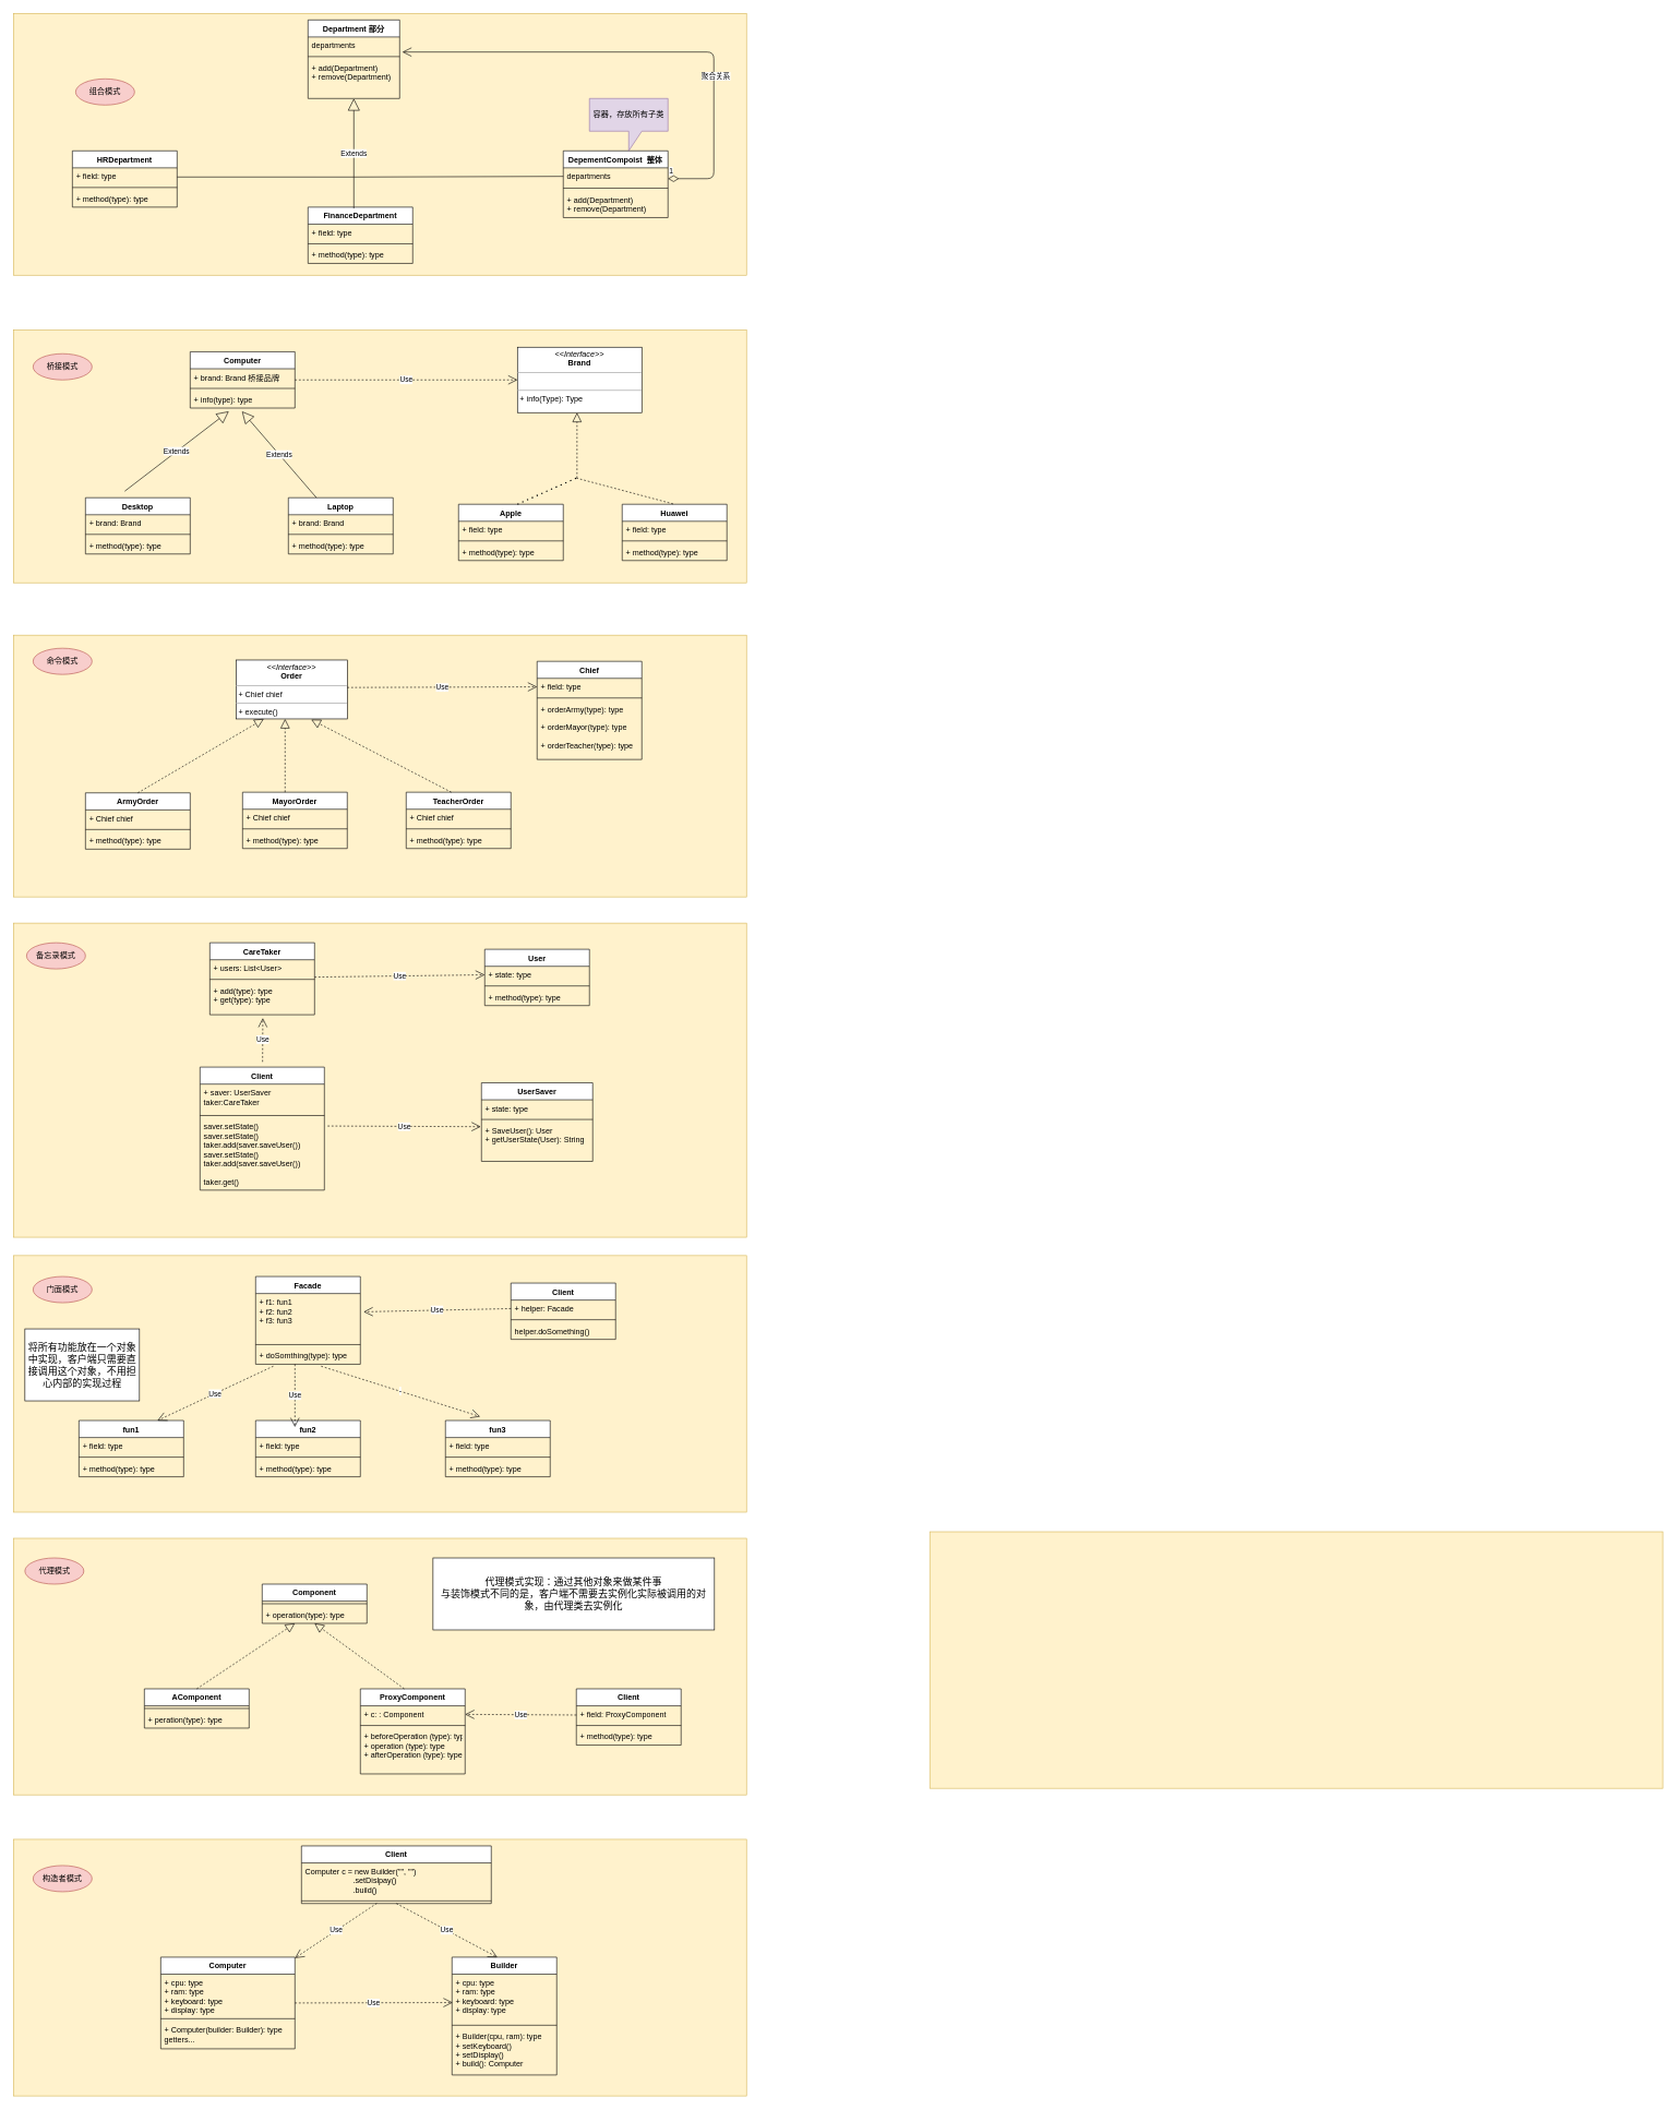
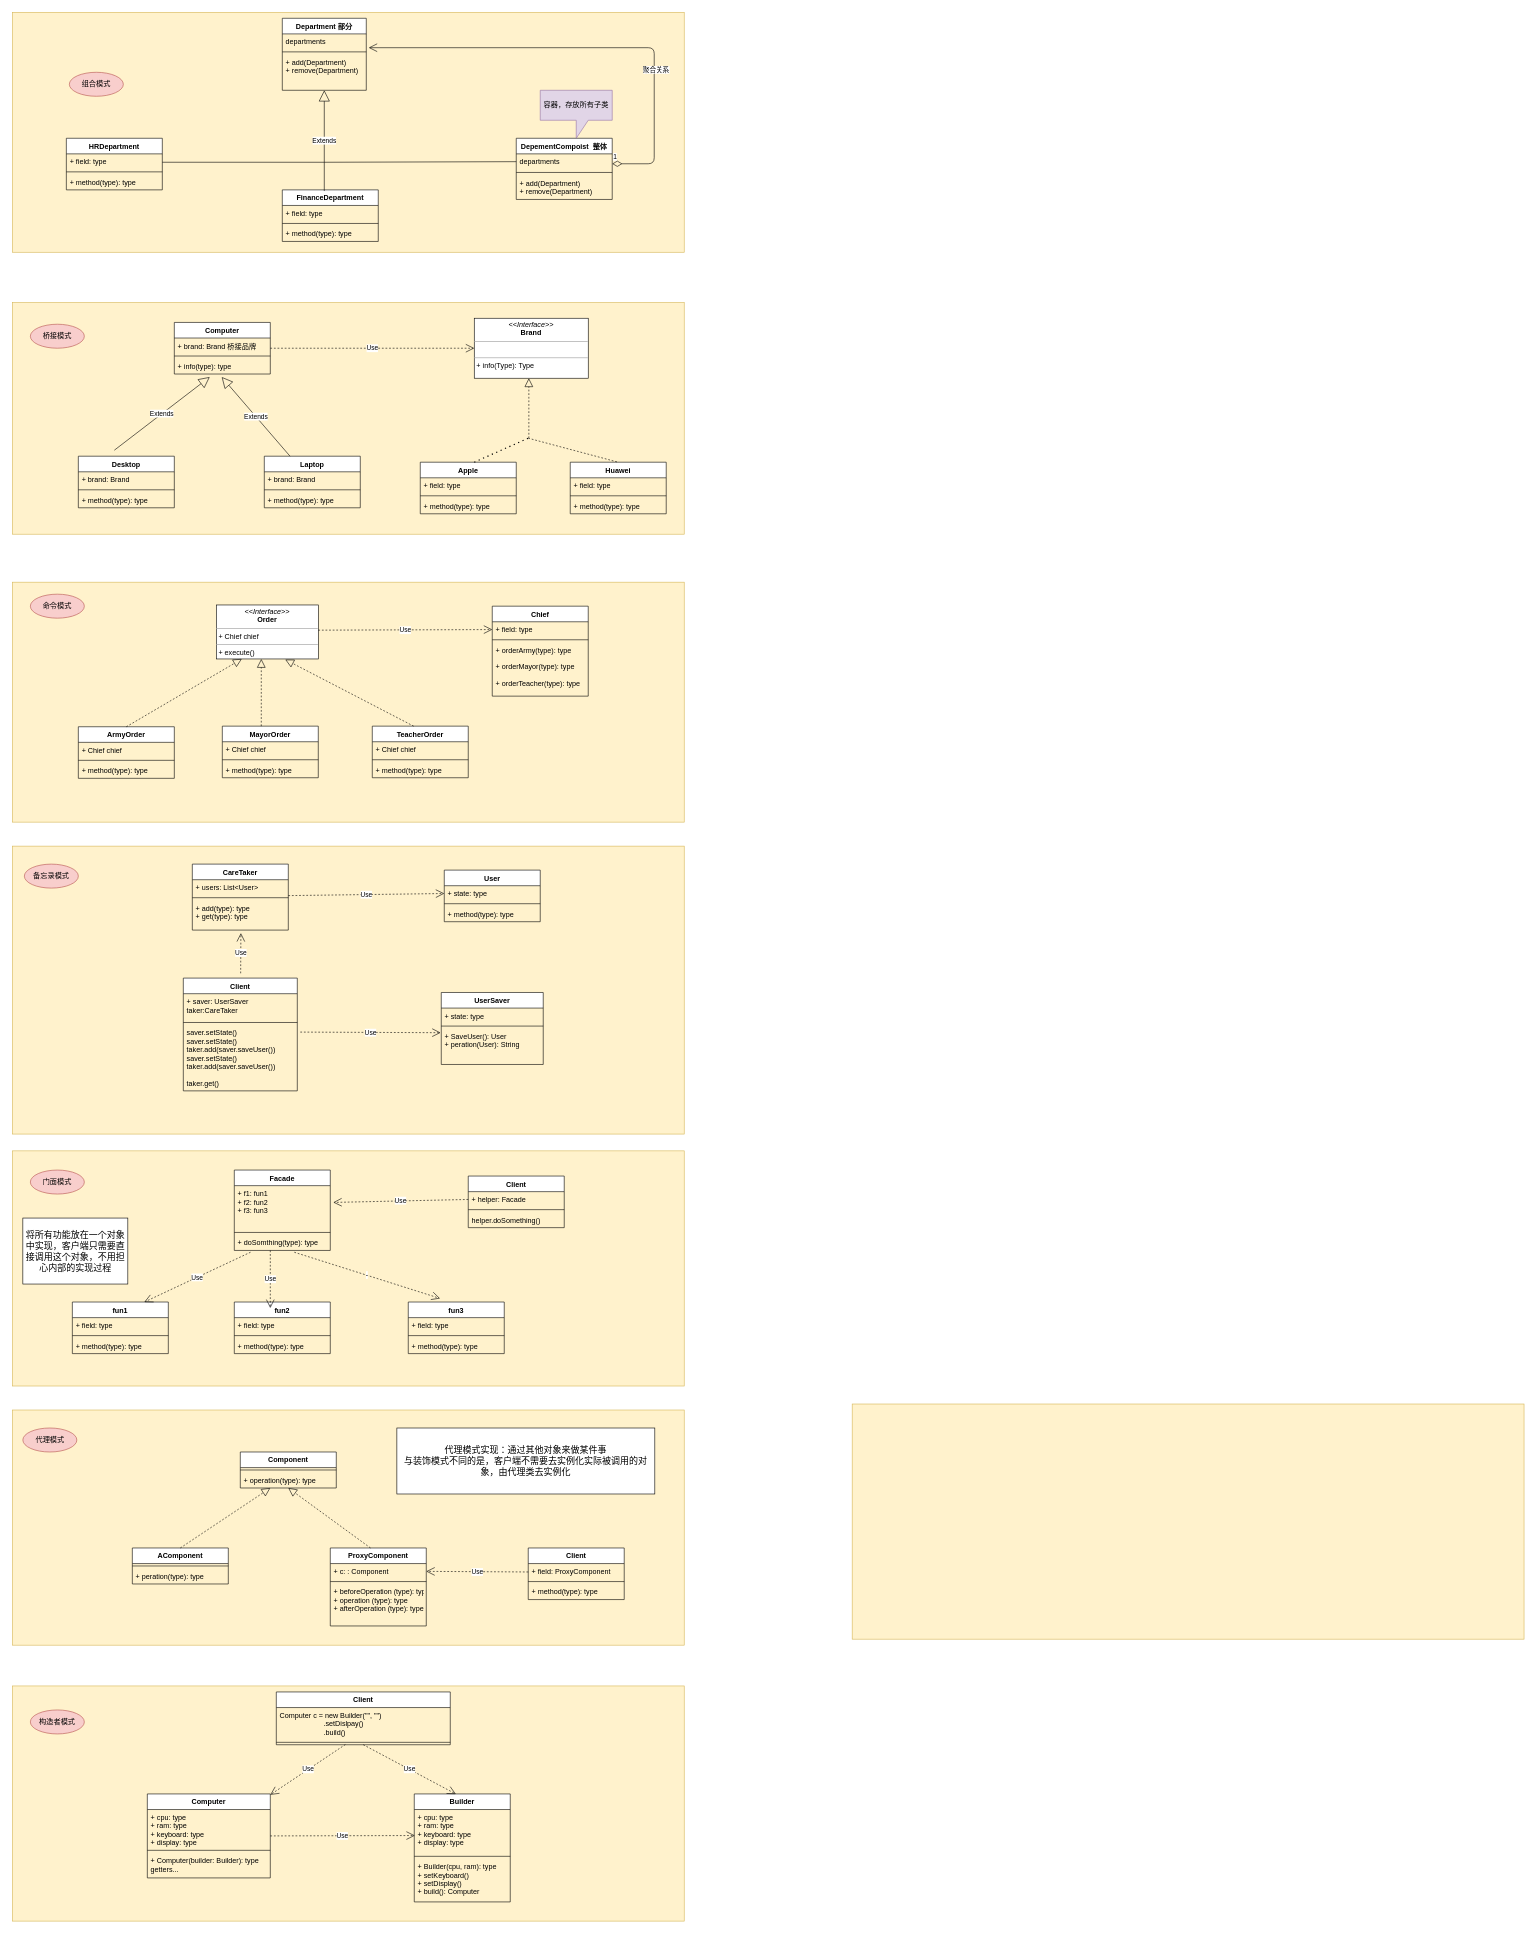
- <mxCell id="87" value="+ SaveUser(): User&#10;+ getUserState(User): String" style="text;strokeColor=none;fillColor=none;align=left;verticalAlign=top;spacingLeft=4;spacingRight=4;overflow=hidden;rotatable=0;points=[[0,0.5],[1,0.5]];portConstraint=eastwest;" parent="84" vertex="1"><mxGeometry y="60" width="170" height="60" as="geometry" /></mxCell>
+ <mxCell id="87" value="+ SaveUser(): User&#10;+ peration(User): String" style="text;strokeColor=none;fillColor=none;align=left;verticalAlign=top;spacingLeft=4;spacingRight=4;overflow=hidden;rotatable=0;points=[[0,0.5],[1,0.5]];portConstraint=eastwest;" parent="84" vertex="1"><mxGeometry y="60" width="170" height="60" as="geometry" /></mxCell>
